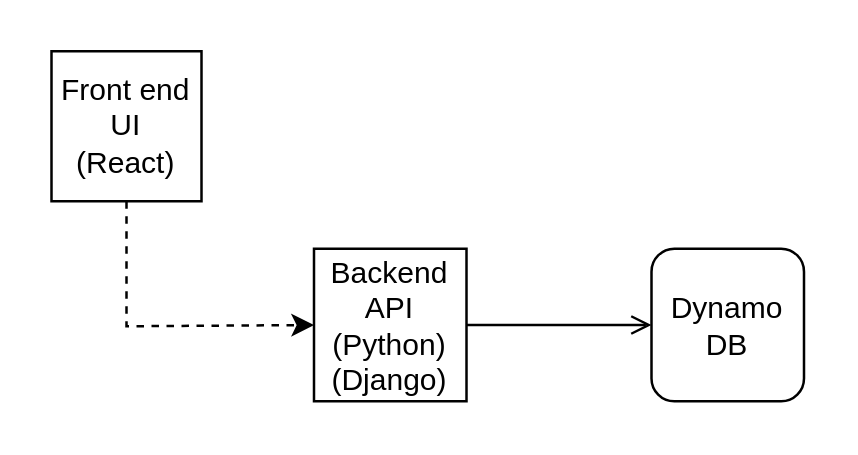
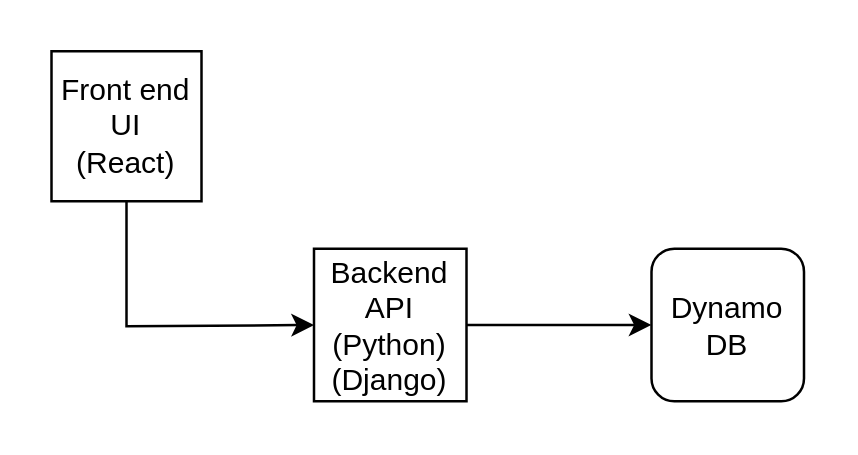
- <mxCell id="6" value="" style="endArrow=open;html=1;rounded=0;exitX=1;exitY=0.5;exitDx=0;exitDy=0;entryX=0;entryY=0.5;entryDx=0;entryDy=0;" edge="1" parent="1" source="3" target="4"><mxGeometry width="50" height="50" relative="1" as="geometry"><mxPoint x="240" y="290" as="sourcePoint" /><mxPoint x="290" y="240" as="targetPoint" /></mxGeometry></mxCell>
+ <mxCell id="6" value="" style="endArrow=classic;html=1;rounded=0;exitX=1;exitY=0.5;exitDx=0;exitDy=0;entryX=0;entryY=0.5;entryDx=0;entryDy=0;" edge="1" parent="1" source="3" target="4"><mxGeometry width="50" height="50" relative="1" as="geometry"><mxPoint x="240" y="290" as="sourcePoint" /><mxPoint x="290" y="240" as="targetPoint" /></mxGeometry></mxCell>
- <mxCell id="5" value="" style="endArrow=classic;html=1;rounded=0;exitX=0.5;exitY=1;exitDx=0;exitDy=0;entryX=0;entryY=0.5;entryDx=0;entryDy=0;dashed=1;" edge="1" parent="1" source="2" target="3"><mxGeometry width="50" height="50" relative="1" as="geometry"><mxPoint x="30" y="160" as="sourcePoint" /><mxPoint x="80" y="110" as="targetPoint" /><Array as="points"><mxPoint x="50" y="130" /></Array></mxGeometry></mxCell>
+ <mxCell id="5" value="" style="endArrow=classic;html=1;rounded=0;exitX=0.5;exitY=1;exitDx=0;exitDy=0;entryX=0;entryY=0.5;entryDx=0;entryDy=0;" edge="1" parent="1" source="2" target="3"><mxGeometry width="50" height="50" relative="1" as="geometry"><mxPoint x="30" y="160" as="sourcePoint" /><mxPoint x="80" y="110" as="targetPoint" /><Array as="points"><mxPoint x="50" y="130" /></Array></mxGeometry></mxCell>
